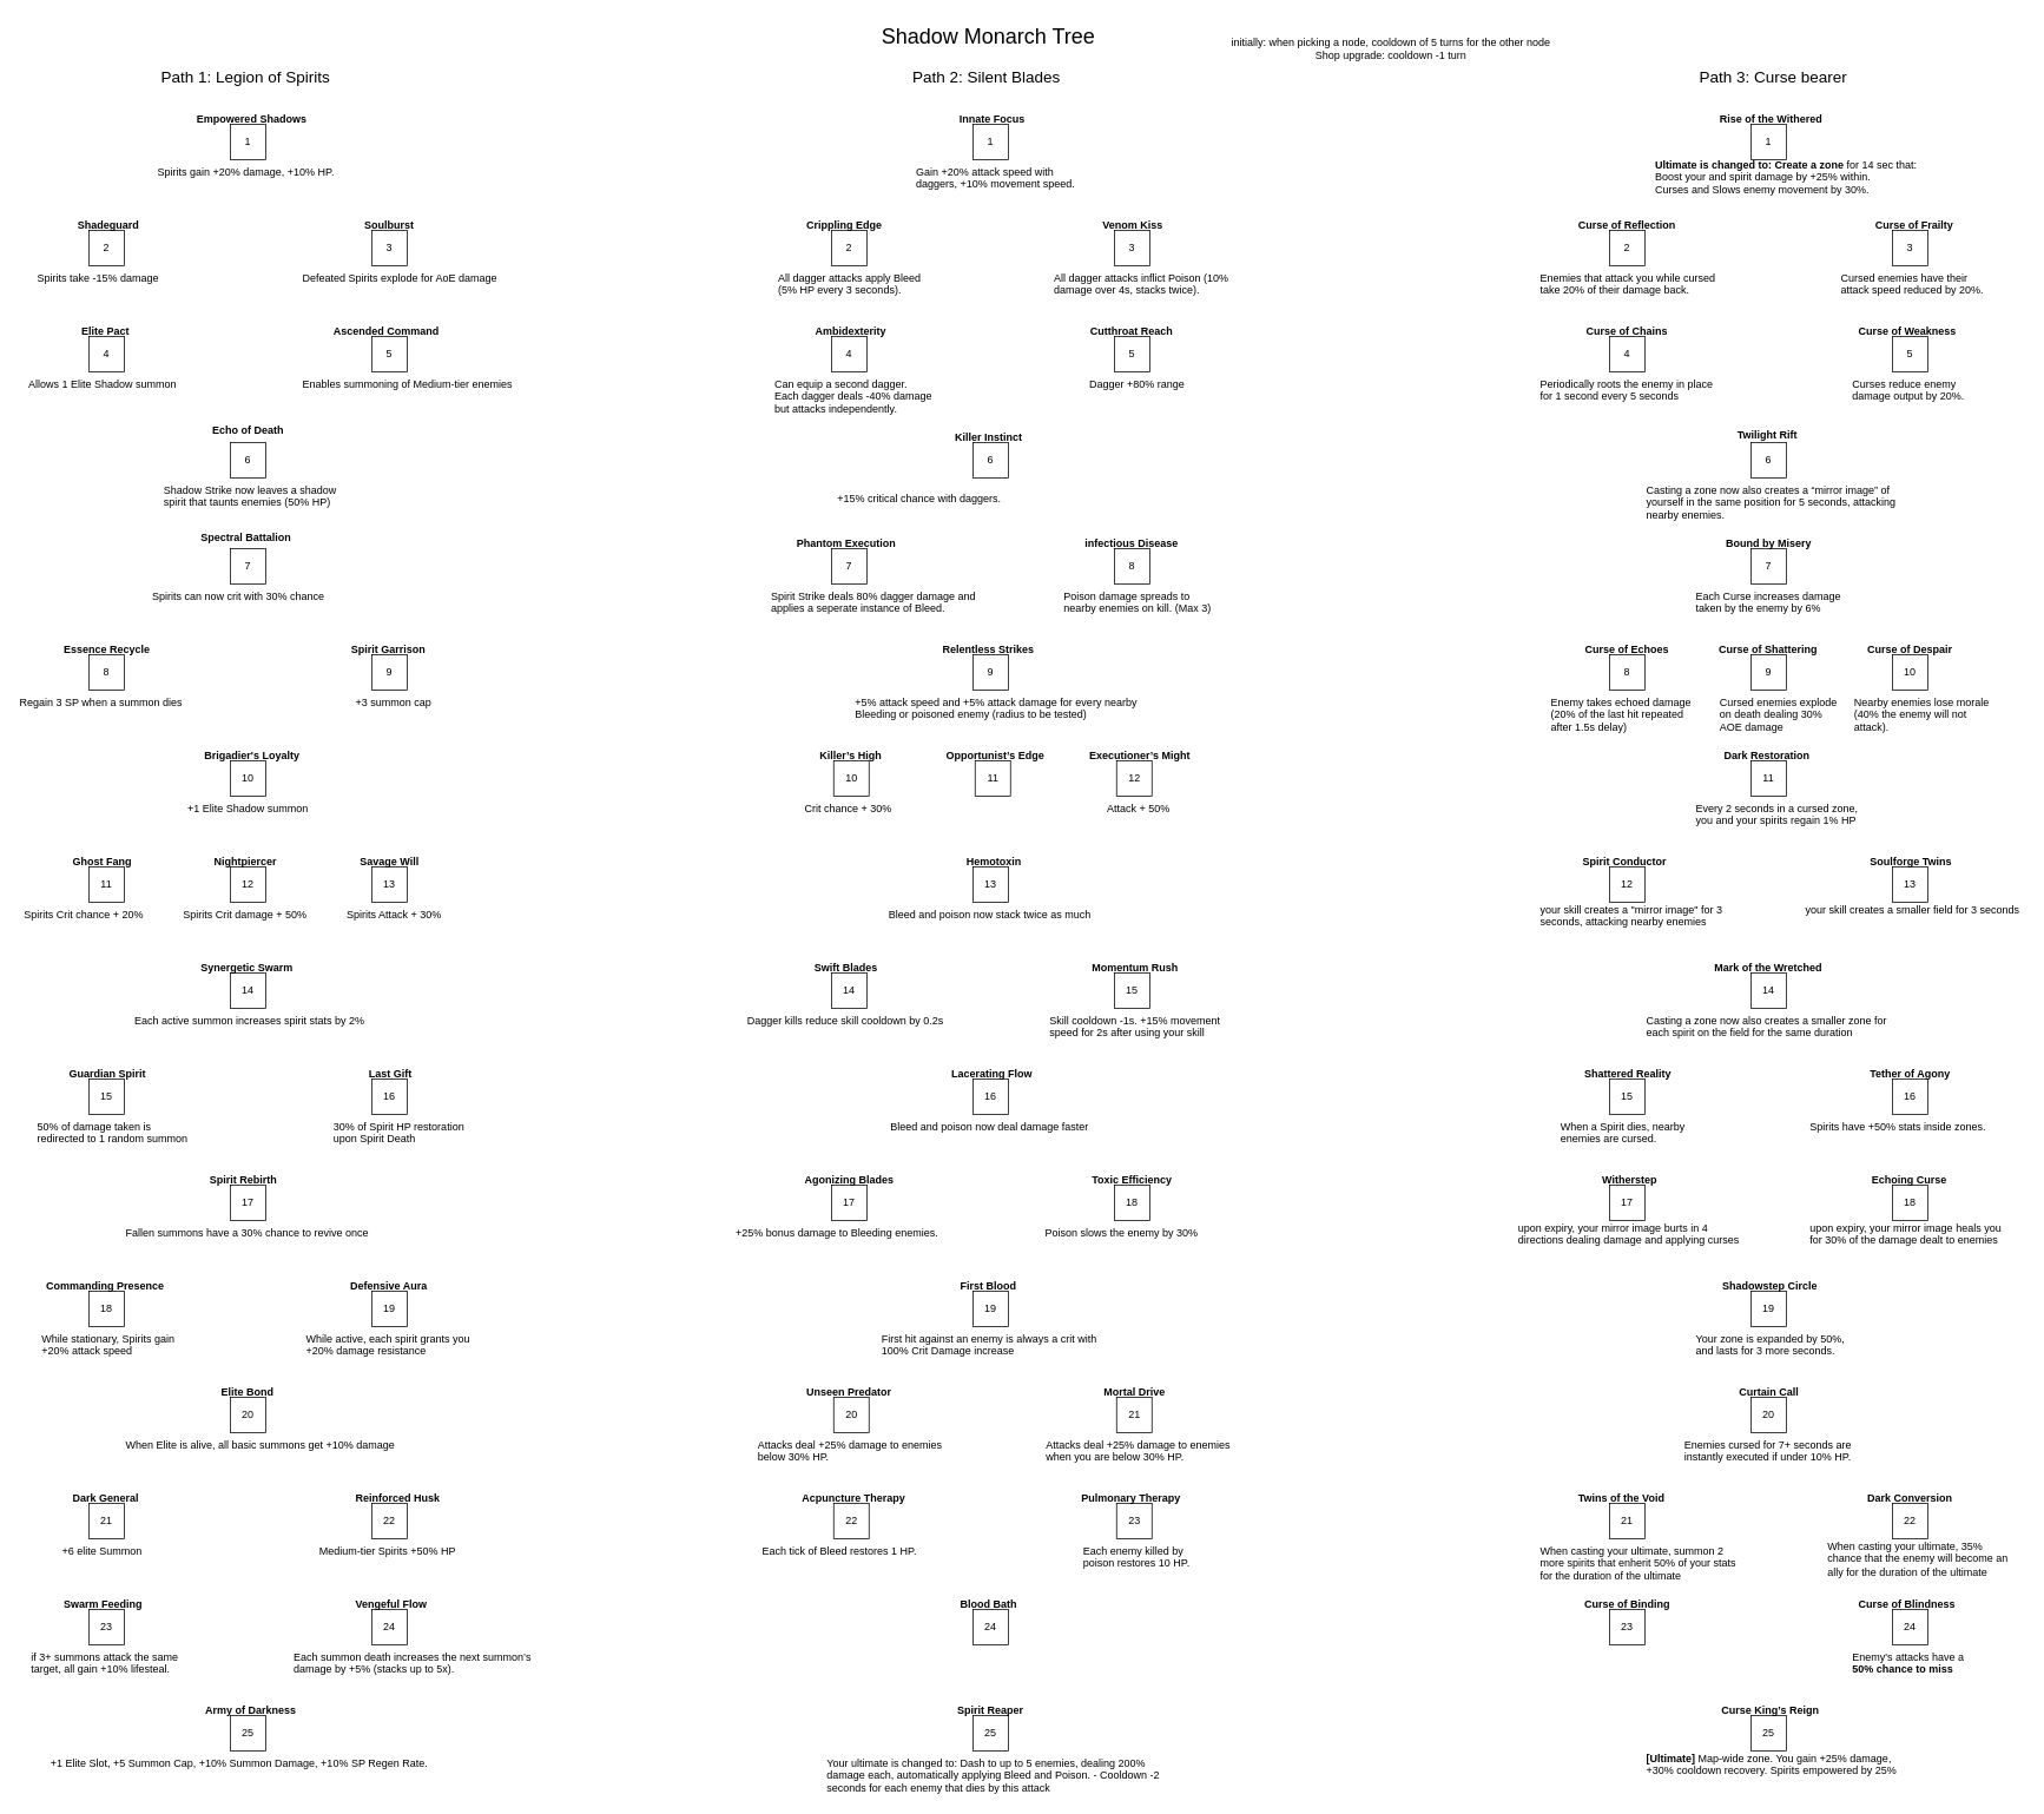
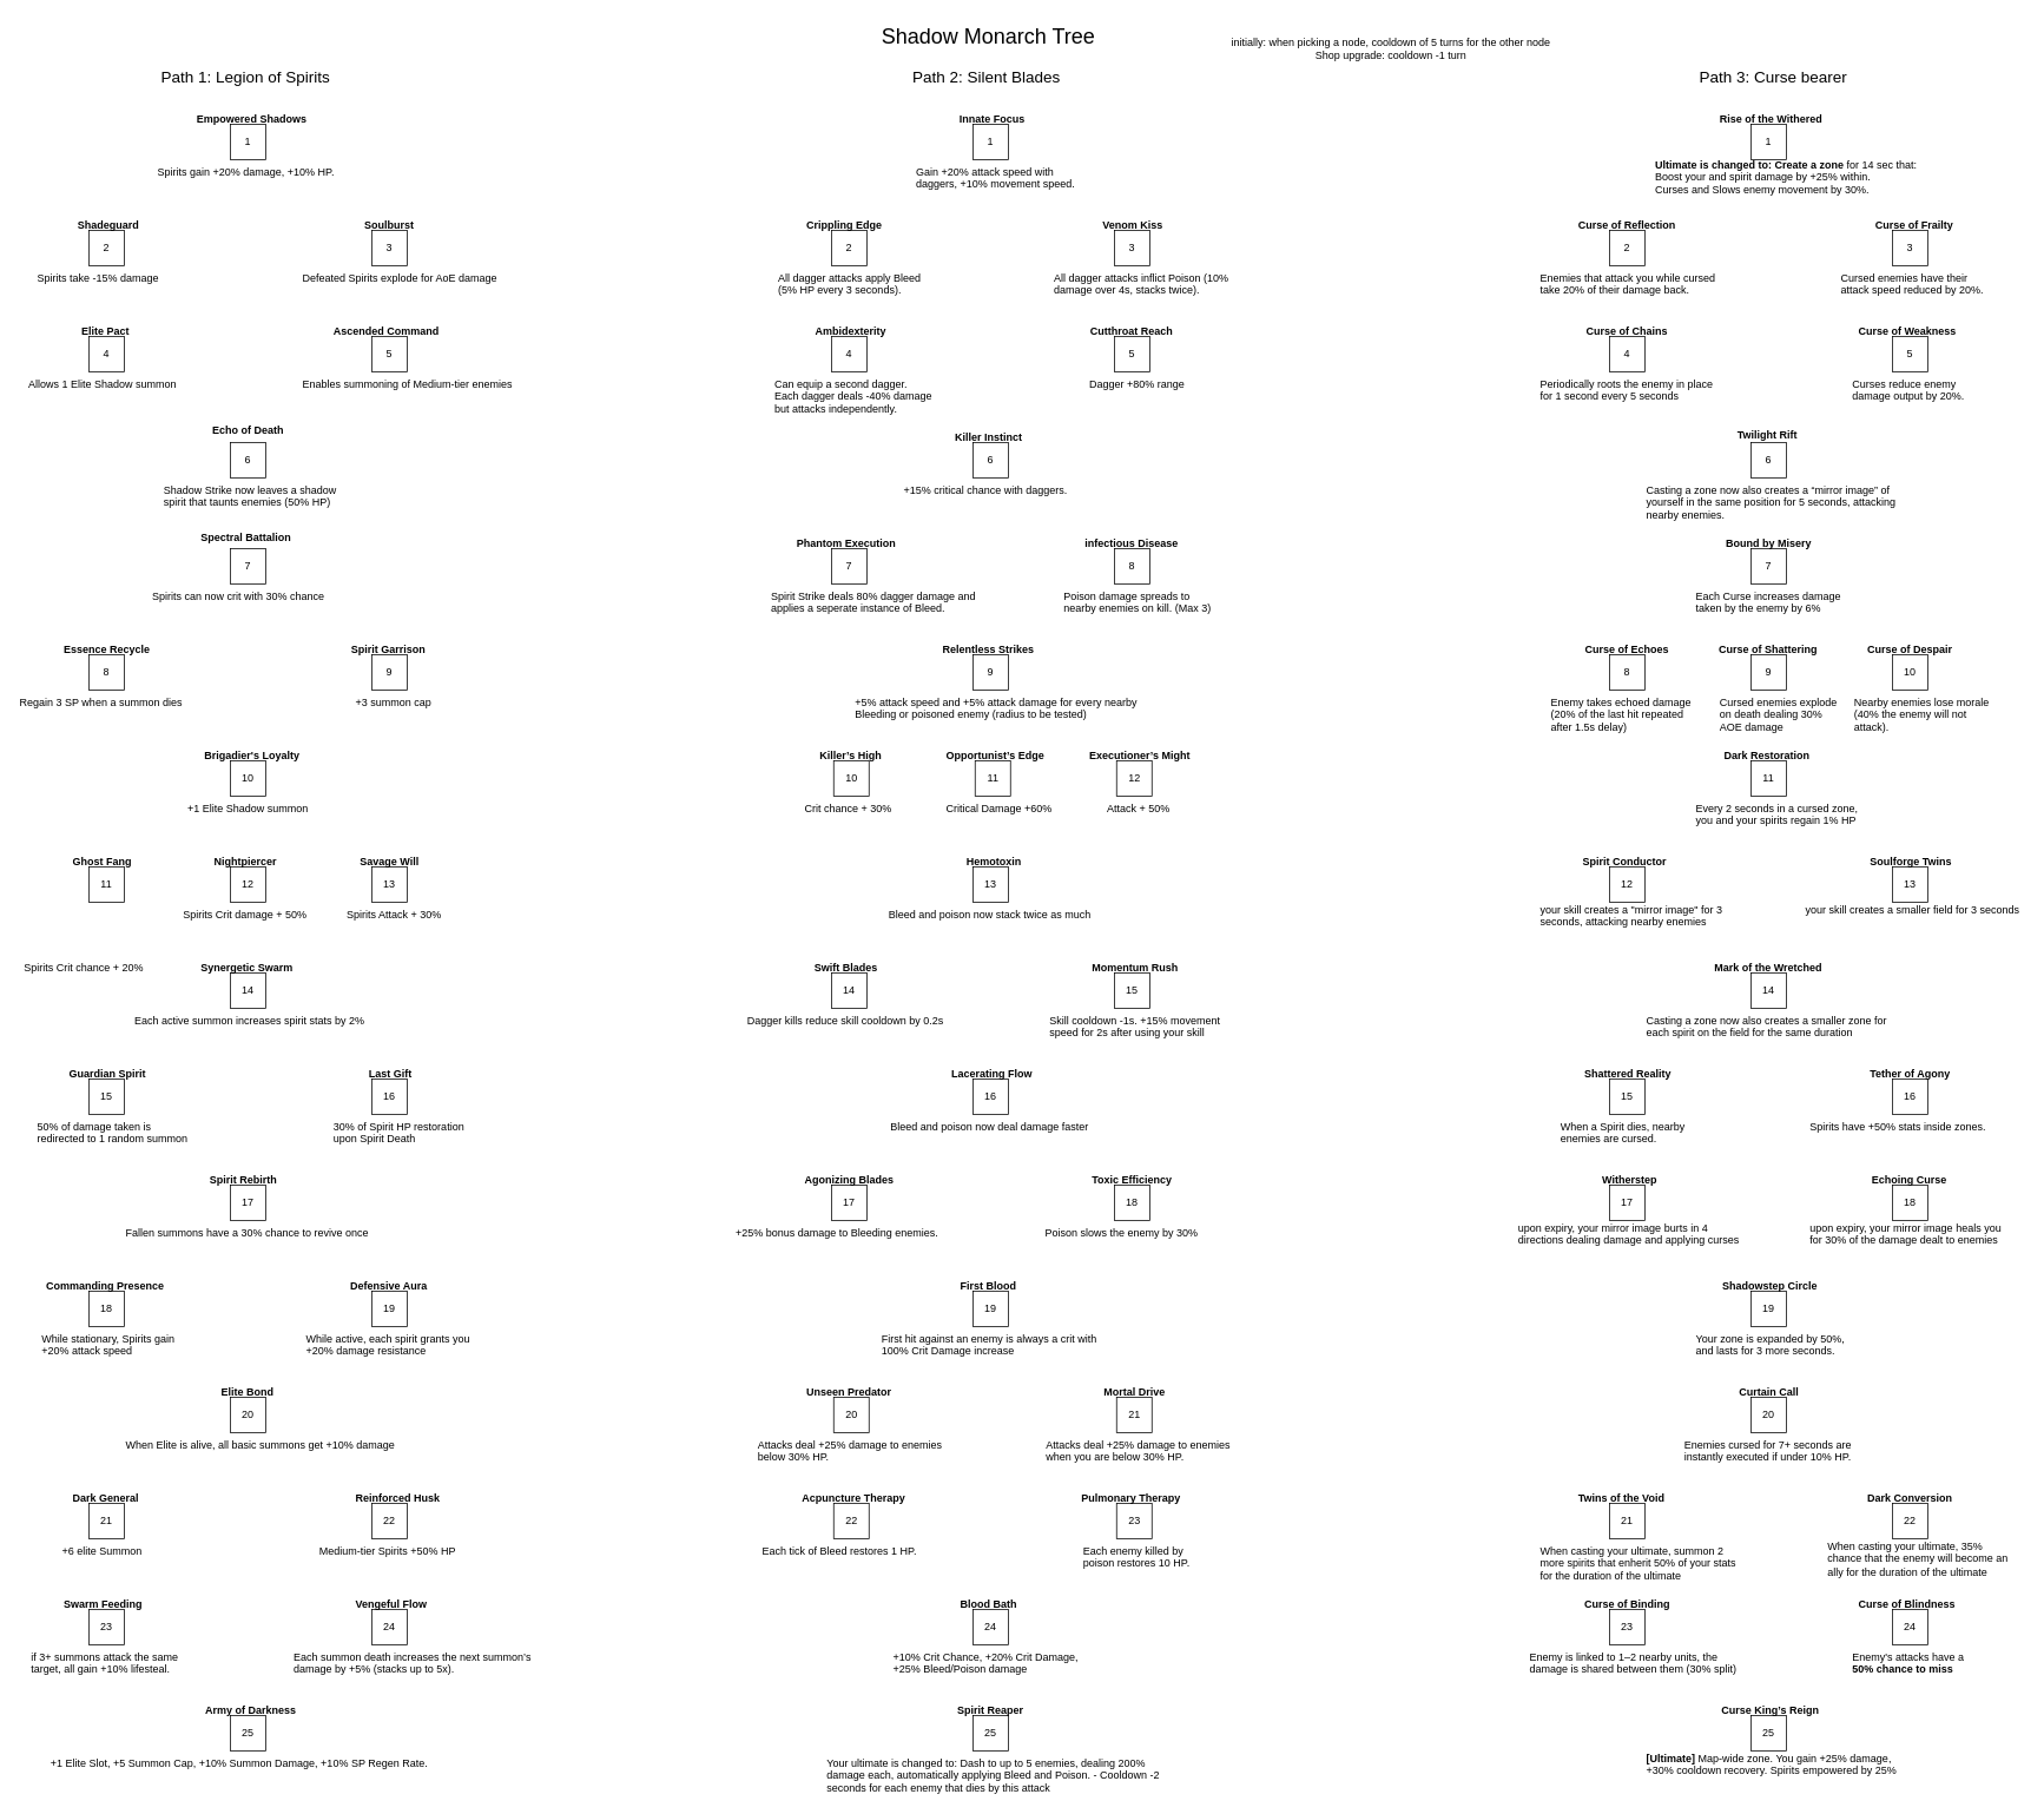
- <mxCell id="90" value="+15% critical chance with daggers." style="text;whiteSpace=wrap;html=1;" parent="1" vertex="1"><mxGeometry x="945" y="550" width="220" height="40" as="geometry" /></mxCell>
+ <mxCell id="90" value="+15% critical chance with daggers." style="text;whiteSpace=wrap;html=1;" parent="1" vertex="1"><mxGeometry x="1020" y="540" width="220" height="40" as="geometry" /></mxCell>
+ <mxCell id="94" value="Critical Damage +60%" style="text;whiteSpace=wrap;html=1;" parent="1" vertex="1"><mxGeometry x="1067.5" y="900" width="145" height="40" as="geometry" /></mxCell>
- <mxCell id="23" value="Spirits Crit chance + 20%" style="text;whiteSpace=wrap;" parent="1" vertex="1"><mxGeometry x="25" y="1020" width="170" height="40" as="geometry" /></mxCell>
+ <mxCell id="23" value="Spirits Crit chance + 20%" style="text;whiteSpace=wrap;" parent="1" vertex="1"><mxGeometry x="25" y="1080" width="170" height="40" as="geometry" /></mxCell>
+ <mxCell id="127" value="+10% Crit Chance, +20% Crit Damage, +25% Bleed/Poison damage" style="text;whiteSpace=wrap;html=1;" parent="1" vertex="1"><mxGeometry x="1007.5" y="1860" width="235" height="40" as="geometry" /></mxCell>
+ <mxCell id="181" value="Enemy is linked to 1–2 nearby units, the damage is shared between them (30% split)" style="text;whiteSpace=wrap;html=1;" vertex="1" parent="1"><mxGeometry x="1727.5" y="1860" width="240" height="40" as="geometry" /></mxCell>
